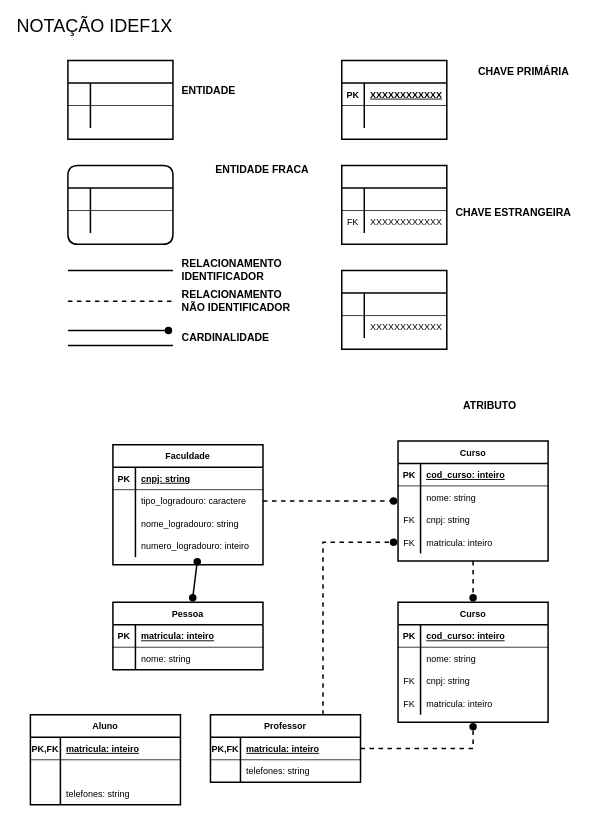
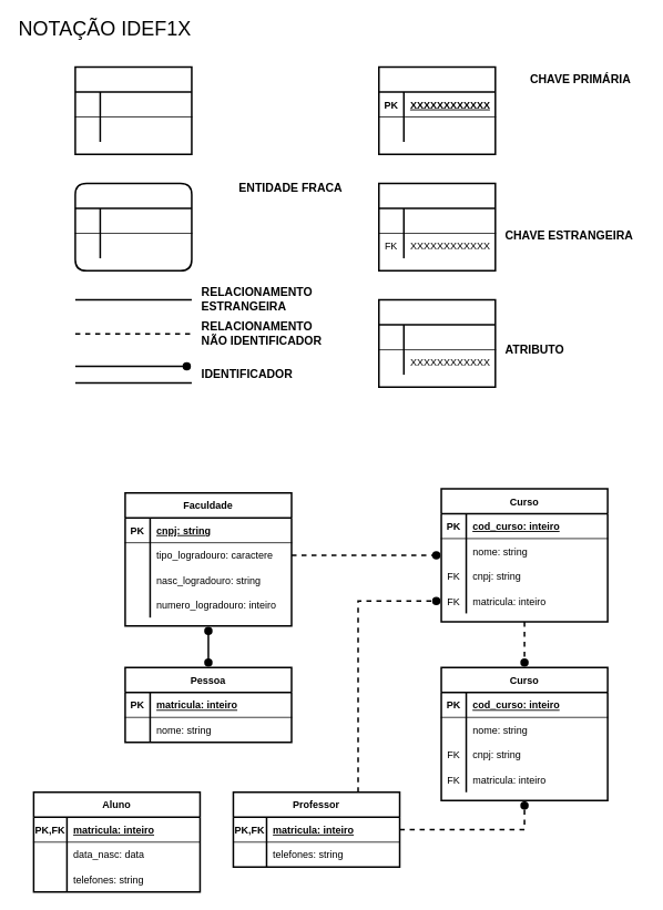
- <mxCell id="10" value="&lt;font style=&quot;font-size: 14px;&quot;&gt;ENTIDADE&lt;/font&gt;" style="text;html=1;strokeColor=none;fillColor=none;align=left;verticalAlign=middle;whiteSpace=wrap;rounded=0;fontSize=14;fontStyle=1" vertex="1" parent="1"><mxGeometry x="240" y="110" width="100" height="20" as="geometry" /></mxCell>
- <mxCell id="44" value="&lt;font style=&quot;font-size: 14px&quot;&gt;RELACIONAMENTO&lt;br&gt;IDENTIFICADOR&lt;br&gt;&lt;/font&gt;" style="text;html=1;strokeColor=none;fillColor=none;align=left;verticalAlign=middle;whiteSpace=wrap;rounded=0;fontSize=14;fontStyle=1" vertex="1" parent="1"><mxGeometry x="240" y="349" width="150" height="20" as="geometry" /></mxCell>
+ <mxCell id="44" value="&lt;font style=&quot;font-size: 14px&quot;&gt;RELACIONAMENTO&lt;br&gt;ESTRANGEIRA&lt;br&gt;&lt;/font&gt;" style="text;html=1;strokeColor=none;fillColor=none;align=left;verticalAlign=middle;whiteSpace=wrap;rounded=0;fontSize=14;fontStyle=1" vertex="1" parent="1"><mxGeometry x="240" y="349" width="150" height="20" as="geometry" /></mxCell>
- <mxCell id="49" value="CARDINALIDADE" style="text;html=1;strokeColor=none;fillColor=none;align=left;verticalAlign=middle;whiteSpace=wrap;rounded=0;fontSize=14;fontStyle=1" vertex="1" parent="1"><mxGeometry x="240" y="439" width="140" height="20" as="geometry" /></mxCell>
+ <mxCell id="49" value="IDENTIFICADOR" style="text;html=1;strokeColor=none;fillColor=none;align=left;verticalAlign=middle;whiteSpace=wrap;rounded=0;fontSize=14;fontStyle=1" vertex="1" parent="1"><mxGeometry x="240" y="439" width="140" height="20" as="geometry" /></mxCell>
- <mxCell id="42" value="&lt;font style=&quot;font-size: 14px&quot;&gt;ATRIBUTO&lt;/font&gt;" style="text;html=1;strokeColor=none;fillColor=none;align=left;verticalAlign=middle;whiteSpace=wrap;rounded=0;fontSize=14;fontStyle=1" vertex="1" parent="1"><mxGeometry x="615" y="530" width="90" height="20" as="geometry" /></mxCell>
+ <mxCell id="42" value="&lt;font style=&quot;font-size: 14px&quot;&gt;ATRIBUTO&lt;/font&gt;" style="text;html=1;strokeColor=none;fillColor=none;align=left;verticalAlign=middle;whiteSpace=wrap;rounded=0;fontSize=14;fontStyle=1" vertex="1" parent="1"><mxGeometry x="605" y="410" width="90" height="20" as="geometry" /></mxCell>
- <mxCell id="59" value="nome_logradouro: string" style="shape=partialRectangle;connectable=0;fillColor=none;top=0;left=0;bottom=0;right=0;align=left;spacingLeft=6;overflow=hidden;" vertex="1" parent="57"><mxGeometry x="30" width="170" height="30" as="geometry" /></mxCell>
+ <mxCell id="59" value="nasc_logradouro: string" style="shape=partialRectangle;connectable=0;fillColor=none;top=0;left=0;bottom=0;right=0;align=left;spacingLeft=6;overflow=hidden;" vertex="1" parent="57"><mxGeometry x="30" width="170" height="30" as="geometry" /></mxCell>
- <mxCell id="78" style="edgeStyle=none;rounded=0;jumpSize=6;orthogonalLoop=1;jettySize=auto;html=1;endArrow=circle;endFill=1;endSize=2;sourcePerimeterSpacing=0;targetPerimeterSpacing=0;strokeWidth=2;startArrow=circle;startFill=1;startSize=2;" edge="1" parent="1" source="79" target="62"><mxGeometry relative="1" as="geometry" /></mxCell>
+ <mxCell id="78" style="edgeStyle=none;rounded=0;jumpSize=6;orthogonalLoop=1;jettySize=auto;html=1;entryX=0.5;entryY=1;entryDx=0;entryDy=0;endArrow=circle;endFill=1;endSize=2;sourcePerimeterSpacing=0;targetPerimeterSpacing=0;strokeWidth=2;startArrow=circle;startFill=1;startSize=2;" edge="1" parent="1" source="79" target="50"><mxGeometry relative="1" as="geometry" /></mxCell>
+ <mxCell id="92" value="data_nasc: data" style="shape=partialRectangle;overflow=hidden;connectable=0;fillColor=none;top=0;left=0;bottom=0;right=0;align=left;spacingLeft=6;" vertex="1" parent="90"><mxGeometry x="40" width="160" height="30" as="geometry" /></mxCell>
